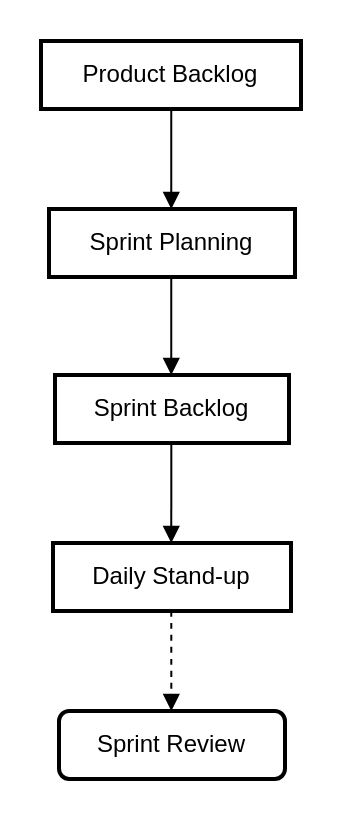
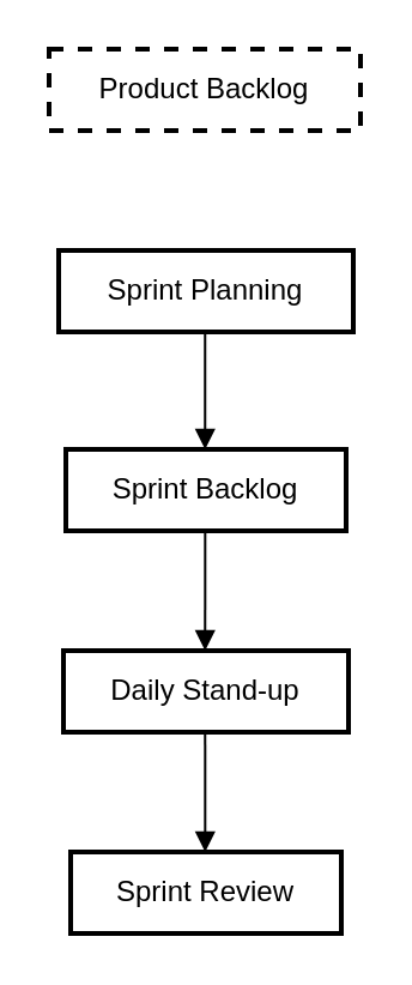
- <mxCell id="2" value="Product Backlog" style="whiteSpace=wrap;strokeWidth=2;" vertex="1" parent="1"><mxGeometry x="20" width="130" height="34" as="geometry" y="20" /></mxCell>
+ <mxCell id="2" value="Product Backlog" style="whiteSpace=wrap;strokeWidth=2;dashed=1;" vertex="1" parent="1"><mxGeometry x="20" width="130" height="34" as="geometry" y="20" /></mxCell>
- <mxCell id="7" value="" style="curved=1;startArrow=none;endArrow=block;exitX=0.501;exitY=0.99;entryX=0.497;entryY=-0.01;" edge="1" parent="1" source="2" target="3"><mxGeometry relative="1" as="geometry"><Array as="points" /></mxGeometry></mxCell>
- <mxCell id="10" value="" style="curved=1;startArrow=none;endArrow=block;exitX=0.497;exitY=0.99;entryX=0.497;entryY=-0.01;dashed=1;" edge="1" parent="1" source="5" target="6"><mxGeometry relative="1" as="geometry"><Array as="points" /></mxGeometry></mxCell>
+ <mxCell id="10" value="" style="curved=1;startArrow=none;endArrow=block;exitX=0.497;exitY=0.99;entryX=0.497;entryY=-0.01;" edge="1" parent="1" source="5" target="6"><mxGeometry relative="1" as="geometry"><Array as="points" /></mxGeometry></mxCell>
- <mxCell id="6" value="Sprint Review" style="whiteSpace=wrap;strokeWidth=2;rounded=1;" vertex="1" parent="1"><mxGeometry x="29" y="355" width="113" height="34" as="geometry" /></mxCell>
+ <mxCell id="6" value="Sprint Review" style="whiteSpace=wrap;strokeWidth=2;" vertex="1" parent="1"><mxGeometry x="29" y="355" width="113" height="34" as="geometry" /></mxCell>
